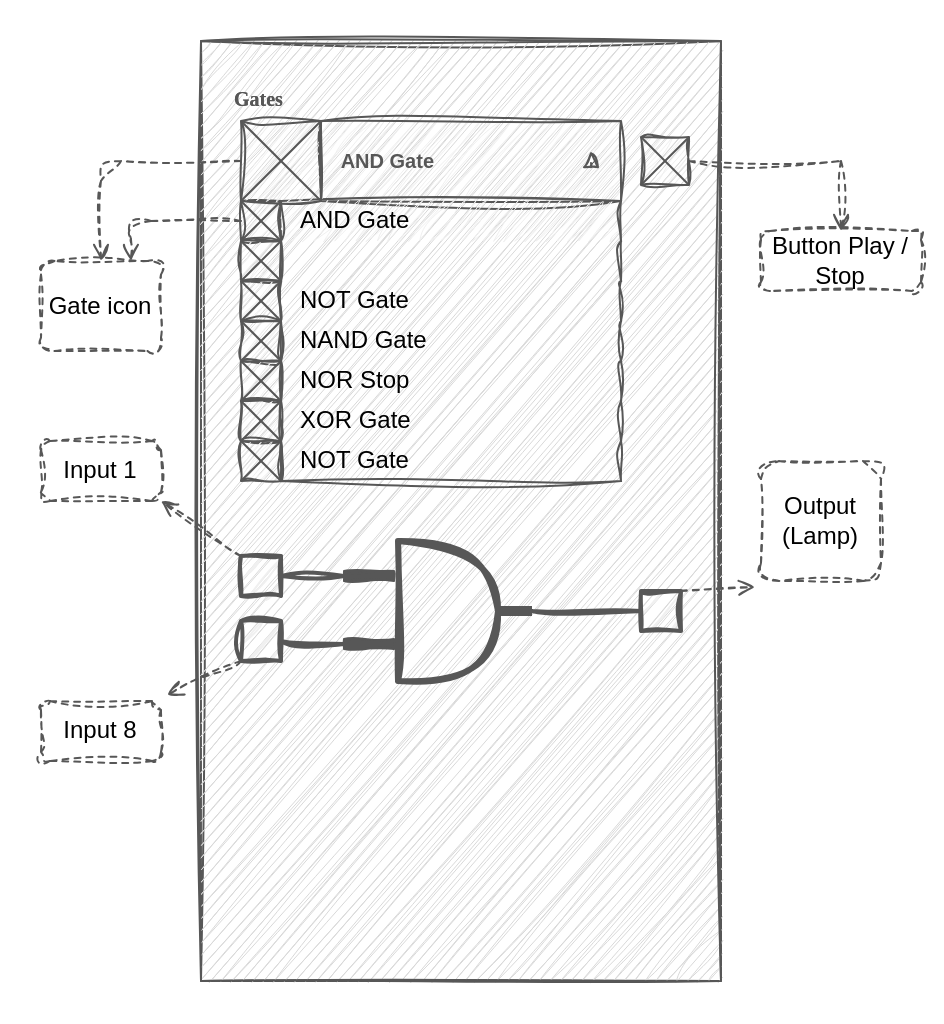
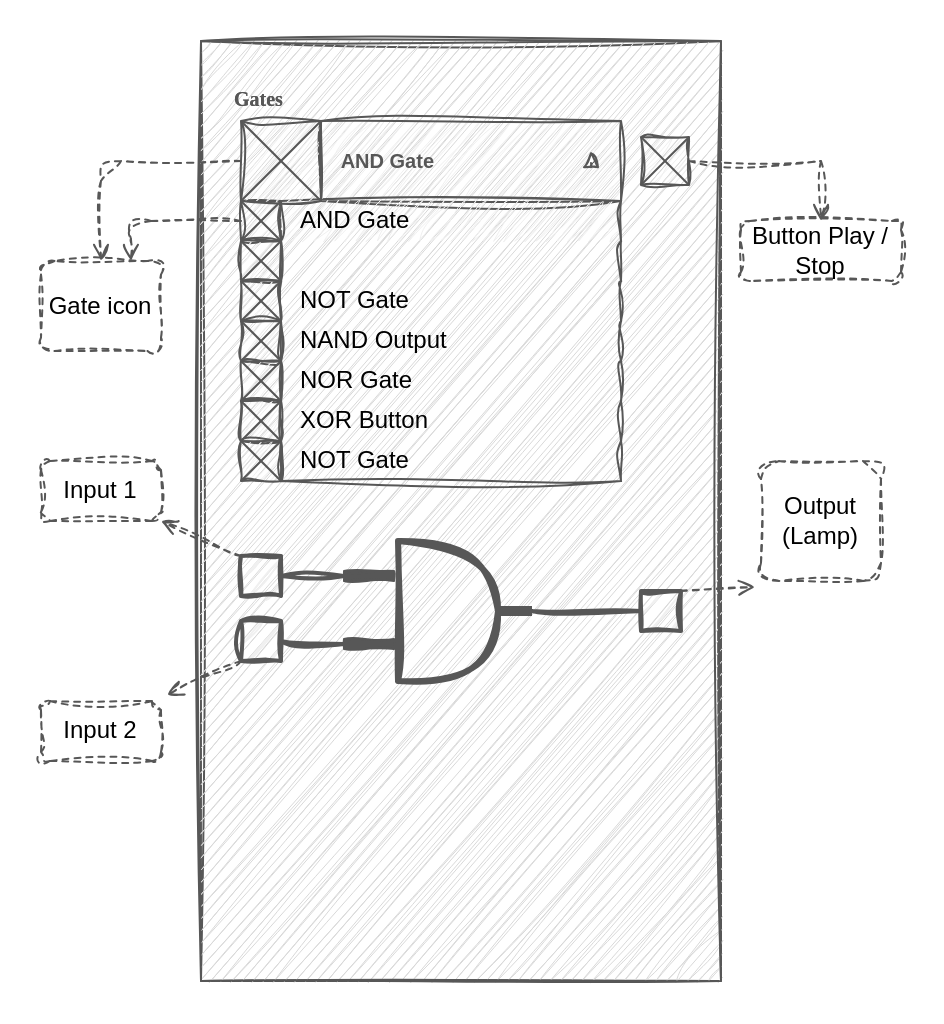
- <mxCell id="83" value="Button Play / Stop" style="text;strokeColor=#575757;align=center;fillColor=default;html=1;verticalAlign=middle;whiteSpace=wrap;rounded=1;dashed=1;sketch=1;curveFitting=1;jiggle=2;" vertex="1" parent="1"><mxGeometry x="380" y="115" width="80" height="30" as="geometry" /></mxCell>
+ <mxCell id="83" value="Button Play / Stop" style="text;strokeColor=#575757;align=center;fillColor=default;html=1;verticalAlign=middle;whiteSpace=wrap;rounded=1;dashed=1;sketch=1;curveFitting=1;jiggle=2;" vertex="1" parent="1"><mxGeometry x="370" y="110" width="80" height="30" as="geometry" /></mxCell>
- <mxCell id="36" value="NAND Gate" style="text;strokeColor=none;align=left;fillColor=none;html=1;verticalAlign=middle;whiteSpace=wrap;rounded=0;spacingLeft=8;" vertex="1" parent="31"><mxGeometry x="20" width="180" height="20" as="geometry" /></mxCell>
+ <mxCell id="36" value="NAND Output" style="text;strokeColor=none;align=left;fillColor=none;html=1;verticalAlign=middle;whiteSpace=wrap;rounded=0;spacingLeft=8;" vertex="1" parent="31"><mxGeometry x="20" width="180" height="20" as="geometry" /></mxCell>
- <mxCell id="43" value="NOR Stop" style="text;strokeColor=none;align=left;fillColor=none;html=1;verticalAlign=middle;whiteSpace=wrap;rounded=0;spacingLeft=8;" vertex="1" parent="38"><mxGeometry x="20" width="180" height="20" as="geometry" /></mxCell>
+ <mxCell id="43" value="NOR Gate" style="text;strokeColor=none;align=left;fillColor=none;html=1;verticalAlign=middle;whiteSpace=wrap;rounded=0;spacingLeft=8;" vertex="1" parent="38"><mxGeometry x="20" width="180" height="20" as="geometry" /></mxCell>
- <mxCell id="50" value="XOR Gate" style="text;strokeColor=none;align=left;fillColor=none;html=1;verticalAlign=middle;whiteSpace=wrap;rounded=0;spacingLeft=8;" vertex="1" parent="45"><mxGeometry x="20" width="180" height="20" as="geometry" /></mxCell>
+ <mxCell id="50" value="XOR Button" style="text;strokeColor=none;align=left;fillColor=none;html=1;verticalAlign=middle;whiteSpace=wrap;rounded=0;spacingLeft=8;" vertex="1" parent="45"><mxGeometry x="20" width="180" height="20" as="geometry" /></mxCell>
- <mxCell id="87" value="Input 1" style="text;strokeColor=#575757;align=center;fillColor=default;html=1;verticalAlign=middle;whiteSpace=wrap;rounded=1;dashed=1;sketch=1;curveFitting=1;jiggle=2;points=[[0,0,0,0,0],[0,0.25,0,0,0],[0,0.5,0,0,0],[0,0.75,0,0,0],[0,1,0,-3,3],[0,1,0,0,0],[0.25,0,0,0,0],[0.25,1,0,0,0],[0.5,0,0,0,0],[0.5,1,0,0,0],[0.75,0,0,0,0],[0.75,1,0,0,0],[1,0,0,0,0],[1,0.25,0,0,0],[1,0.5,0,0,0],[1,0.75,0,0,0],[1,1,0,0,0]];flipH=1;" vertex="1" parent="1"><mxGeometry x="20" y="220" width="60" height="30" as="geometry" /></mxCell>
+ <mxCell id="87" value="Input 1" style="text;strokeColor=#575757;align=center;fillColor=default;html=1;verticalAlign=middle;whiteSpace=wrap;rounded=1;dashed=1;sketch=1;curveFitting=1;jiggle=2;points=[[0,0,0,0,0],[0,0.25,0,0,0],[0,0.5,0,0,0],[0,0.75,0,0,0],[0,1,0,-3,3],[0,1,0,0,0],[0.25,0,0,0,0],[0.25,1,0,0,0],[0.5,0,0,0,0],[0.5,1,0,0,0],[0.75,0,0,0,0],[0.75,1,0,0,0],[1,0,0,0,0],[1,0.25,0,0,0],[1,0.5,0,0,0],[1,0.75,0,0,0],[1,1,0,0,0]];flipH=1;" vertex="1" parent="1"><mxGeometry x="20" y="230" width="60" height="30" as="geometry" /></mxCell>
- <mxCell id="89" value="Input 8" style="text;strokeColor=#575757;align=center;fillColor=default;html=1;verticalAlign=middle;whiteSpace=wrap;rounded=1;dashed=1;sketch=1;curveFitting=1;jiggle=2;points=[[0,0,0,0,0],[0,0.25,0,0,0],[0,0.5,0,0,0],[0,0.75,0,0,0],[0,1,0,-3,3],[0,1,0,0,0],[0.25,0,0,0,0],[0.25,1,0,0,0],[0.5,0,0,0,0],[0.5,1,0,0,0],[0.75,0,0,0,0],[0.75,1,0,0,0],[1,0,0,0,0],[1,0.25,0,0,0],[1,0.5,0,0,0],[1,0.75,0,0,0],[1,1,0,0,0]];flipH=1;flipV=1;" vertex="1" parent="1"><mxGeometry x="20" y="350" width="60" height="30" as="geometry" /></mxCell>
+ <mxCell id="89" value="Input 2" style="text;strokeColor=#575757;align=center;fillColor=default;html=1;verticalAlign=middle;whiteSpace=wrap;rounded=1;dashed=1;sketch=1;curveFitting=1;jiggle=2;points=[[0,0,0,0,0],[0,0.25,0,0,0],[0,0.5,0,0,0],[0,0.75,0,0,0],[0,1,0,-3,3],[0,1,0,0,0],[0.25,0,0,0,0],[0.25,1,0,0,0],[0.5,0,0,0,0],[0.5,1,0,0,0],[0.75,0,0,0,0],[0.75,1,0,0,0],[1,0,0,0,0],[1,0.25,0,0,0],[1,0.5,0,0,0],[1,0.75,0,0,0],[1,1,0,0,0]];flipH=1;flipV=1;" vertex="1" parent="1"><mxGeometry x="20" y="350" width="60" height="30" as="geometry" /></mxCell>
